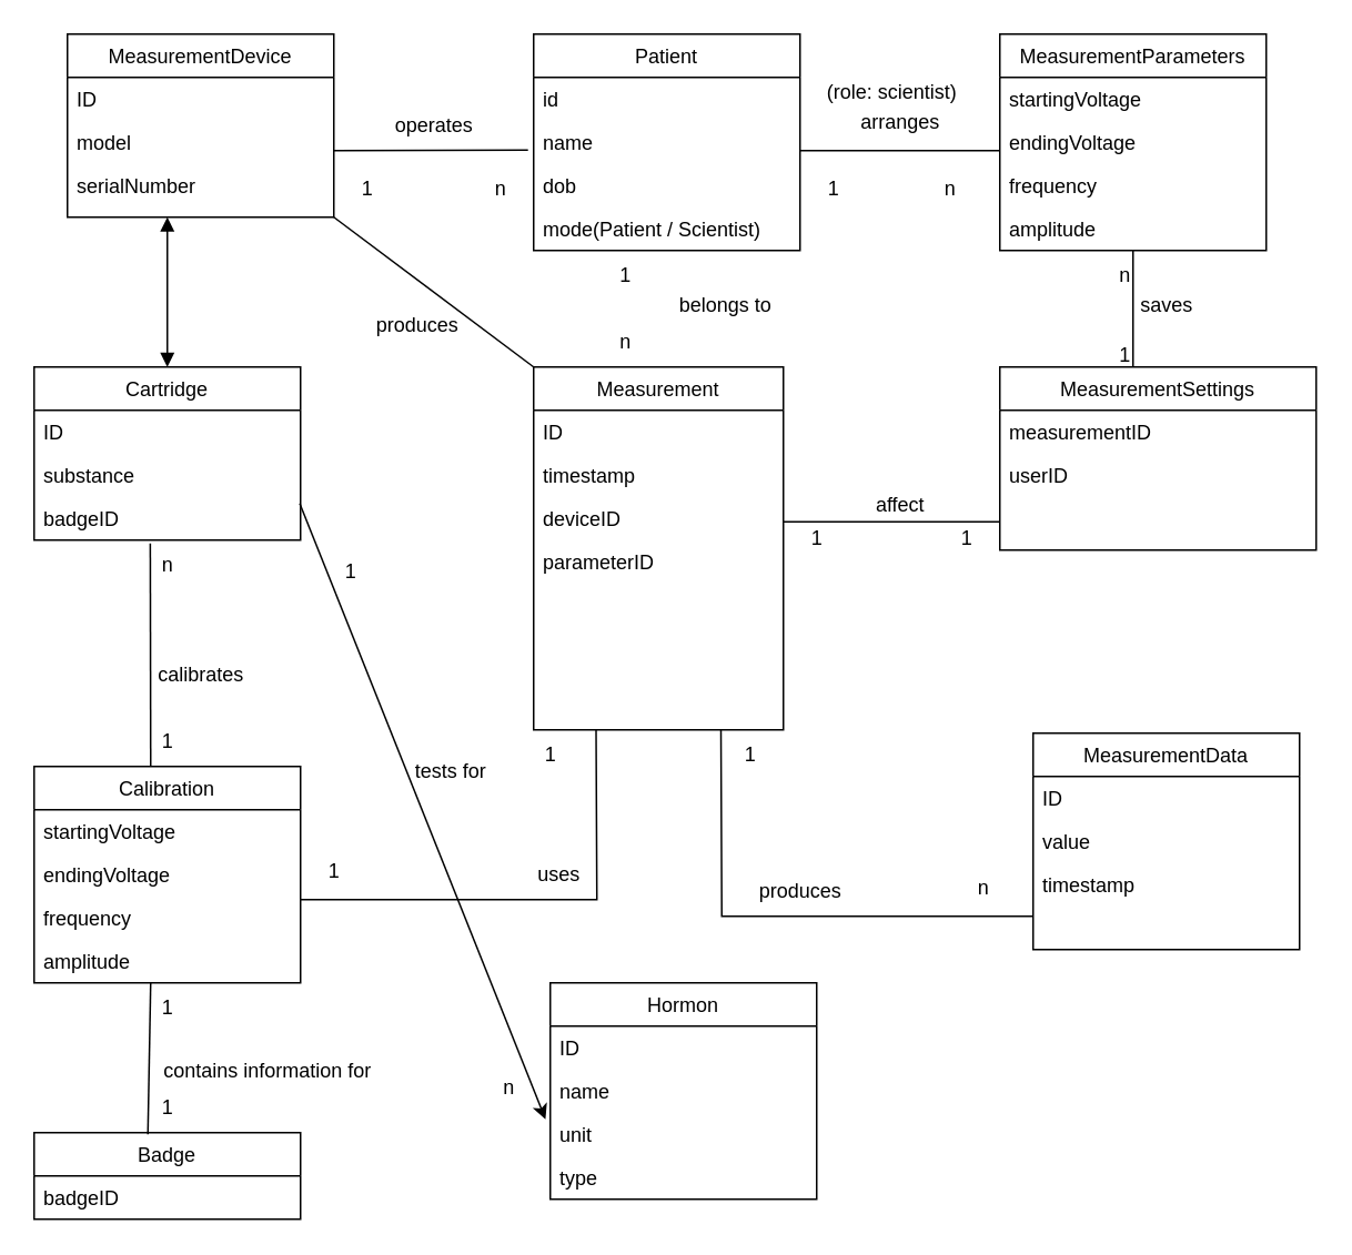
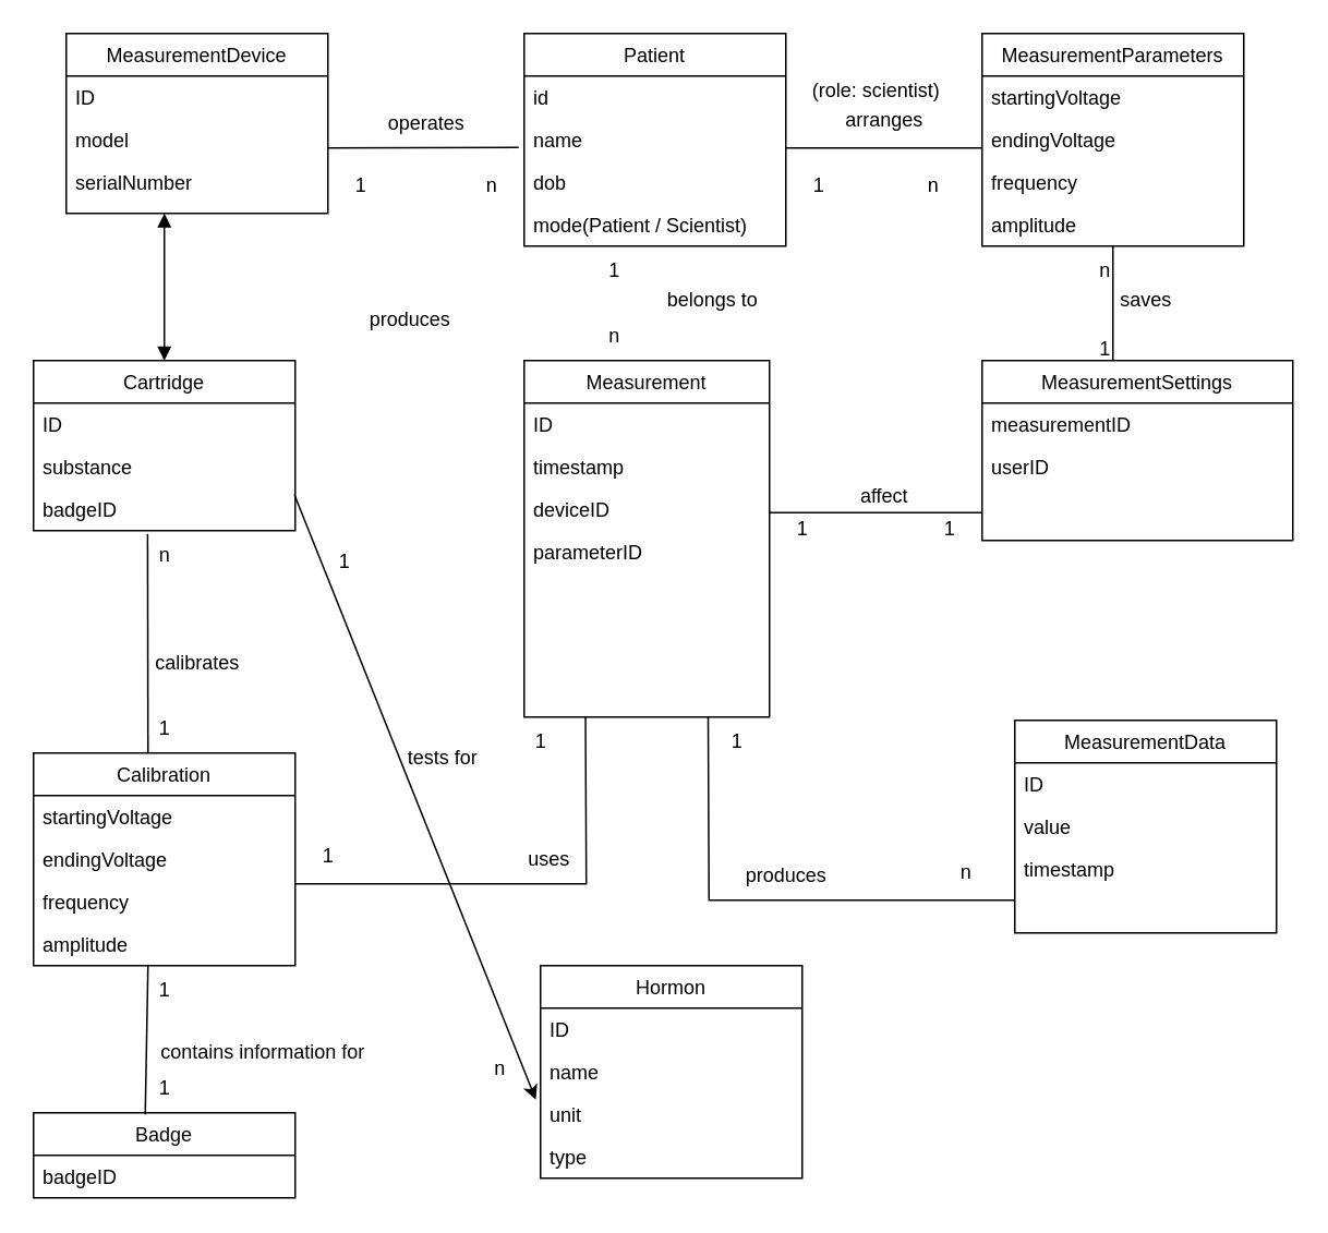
- <mxCell id="86" value="" style="endArrow=none;html=1;rounded=0;entryX=1;entryY=1;entryDx=0;entryDy=0;exitX=0;exitY=0;exitDx=0;exitDy=0;" edge="1" parent="1" source="7" target="20"><mxGeometry relative="1" as="geometry"><mxPoint x="320" y="260" as="sourcePoint" /><mxPoint x="270" y="190" as="targetPoint" /></mxGeometry></mxCell>
